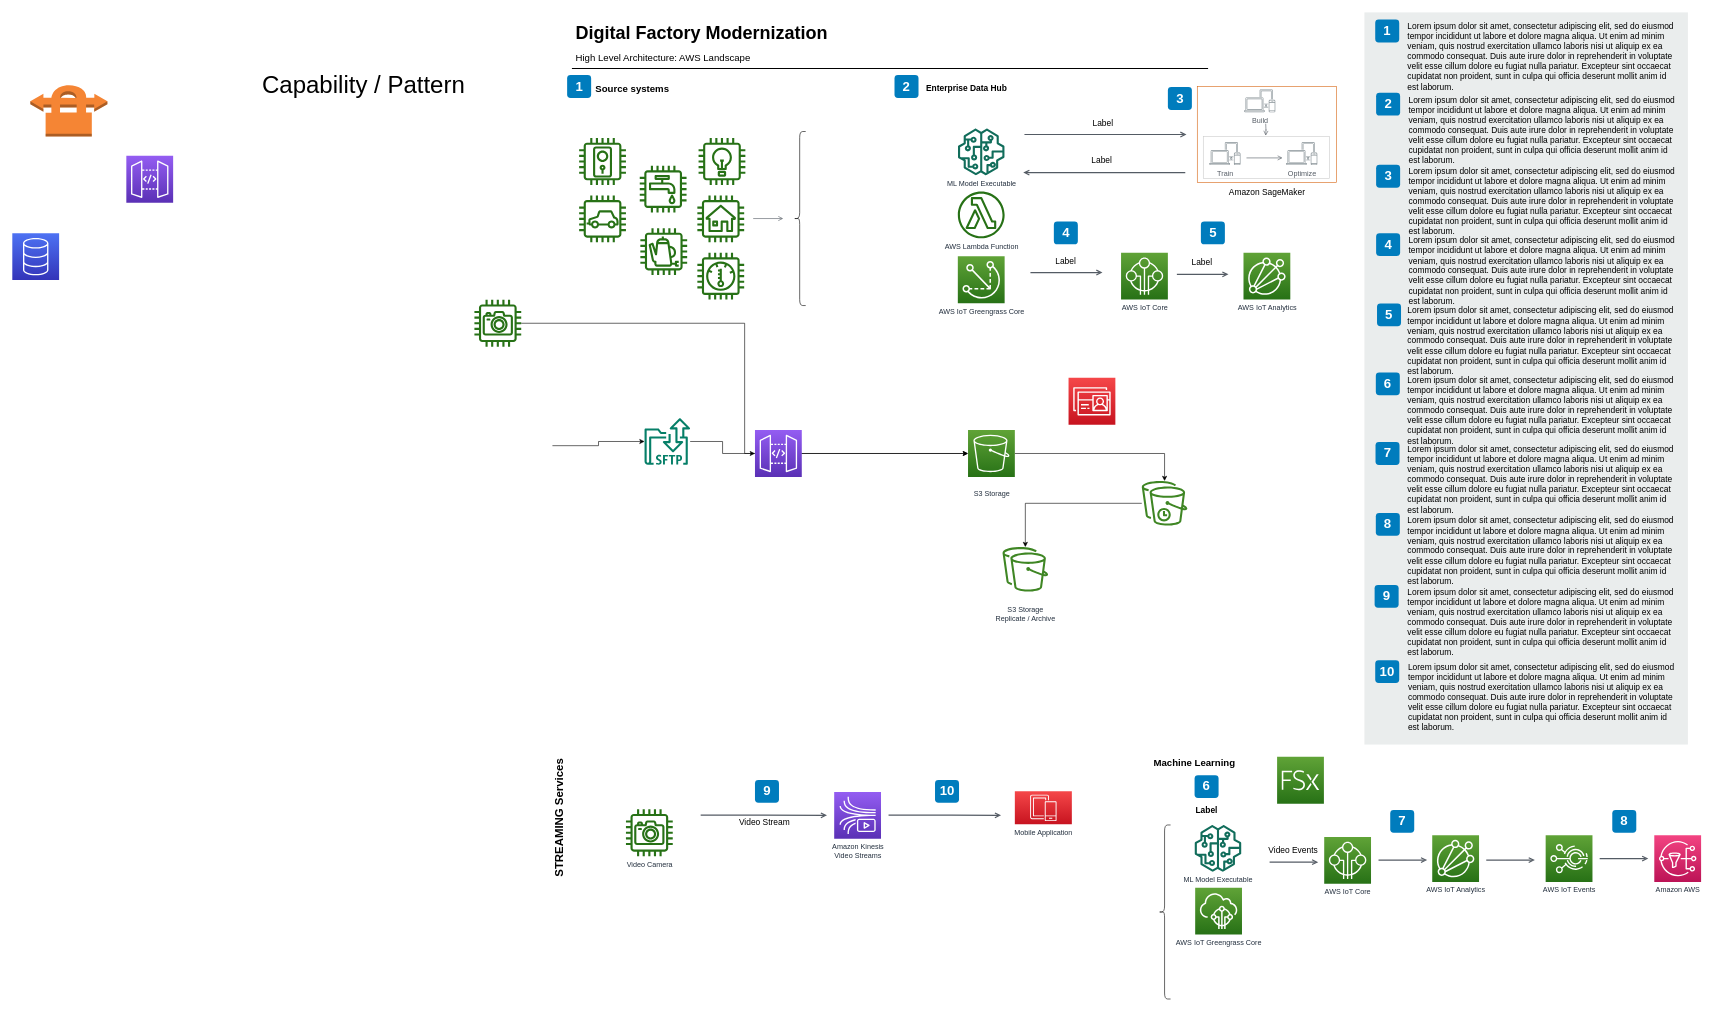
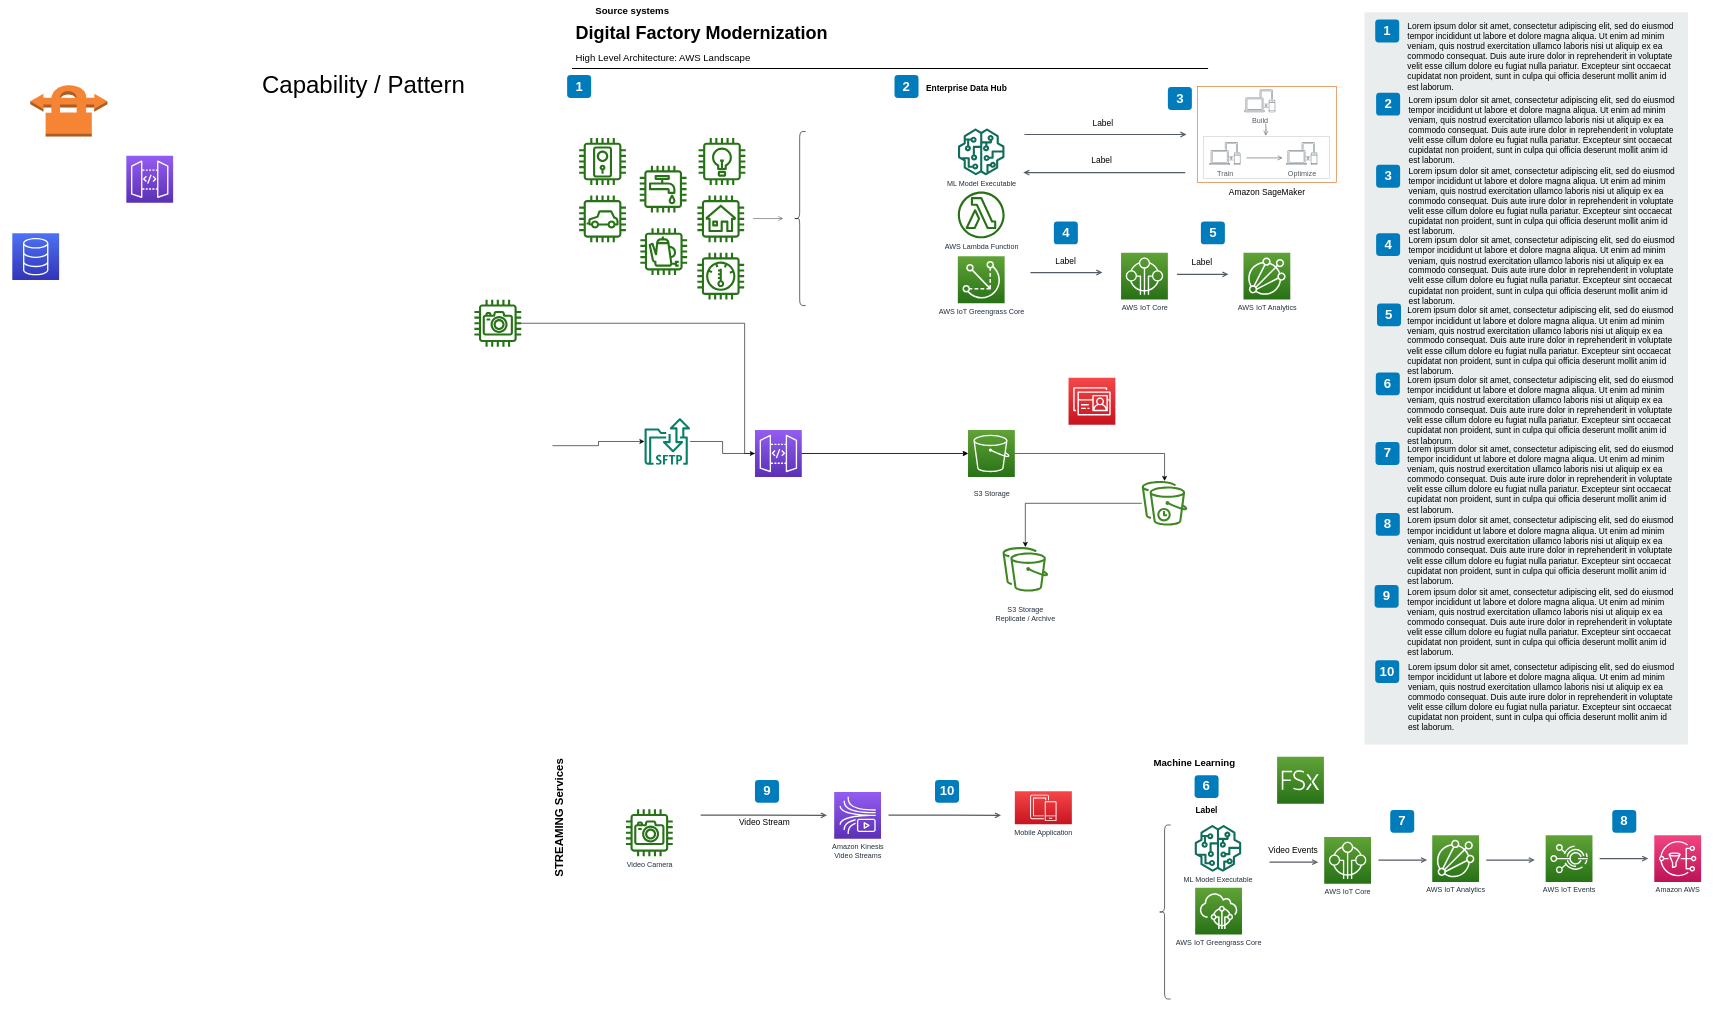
- <mxCell id="39" value="Source systems" style="text;html=1;resizable=0;points=[];autosize=1;align=left;verticalAlign=top;spacingTop=-4;fontSize=16;fontStyle=1" parent="1" vertex="1"><mxGeometry x="990" y="134.5" width="140" height="20" as="geometry" /></mxCell>
+ <mxCell id="39" value="Source systems" style="text;html=1;resizable=0;points=[];autosize=1;align=left;verticalAlign=top;spacingTop=-4;fontSize=16;fontStyle=1" parent="1" vertex="1"><mxGeometry x="990" y="4.5" width="140" height="20" as="geometry" /></mxCell>
